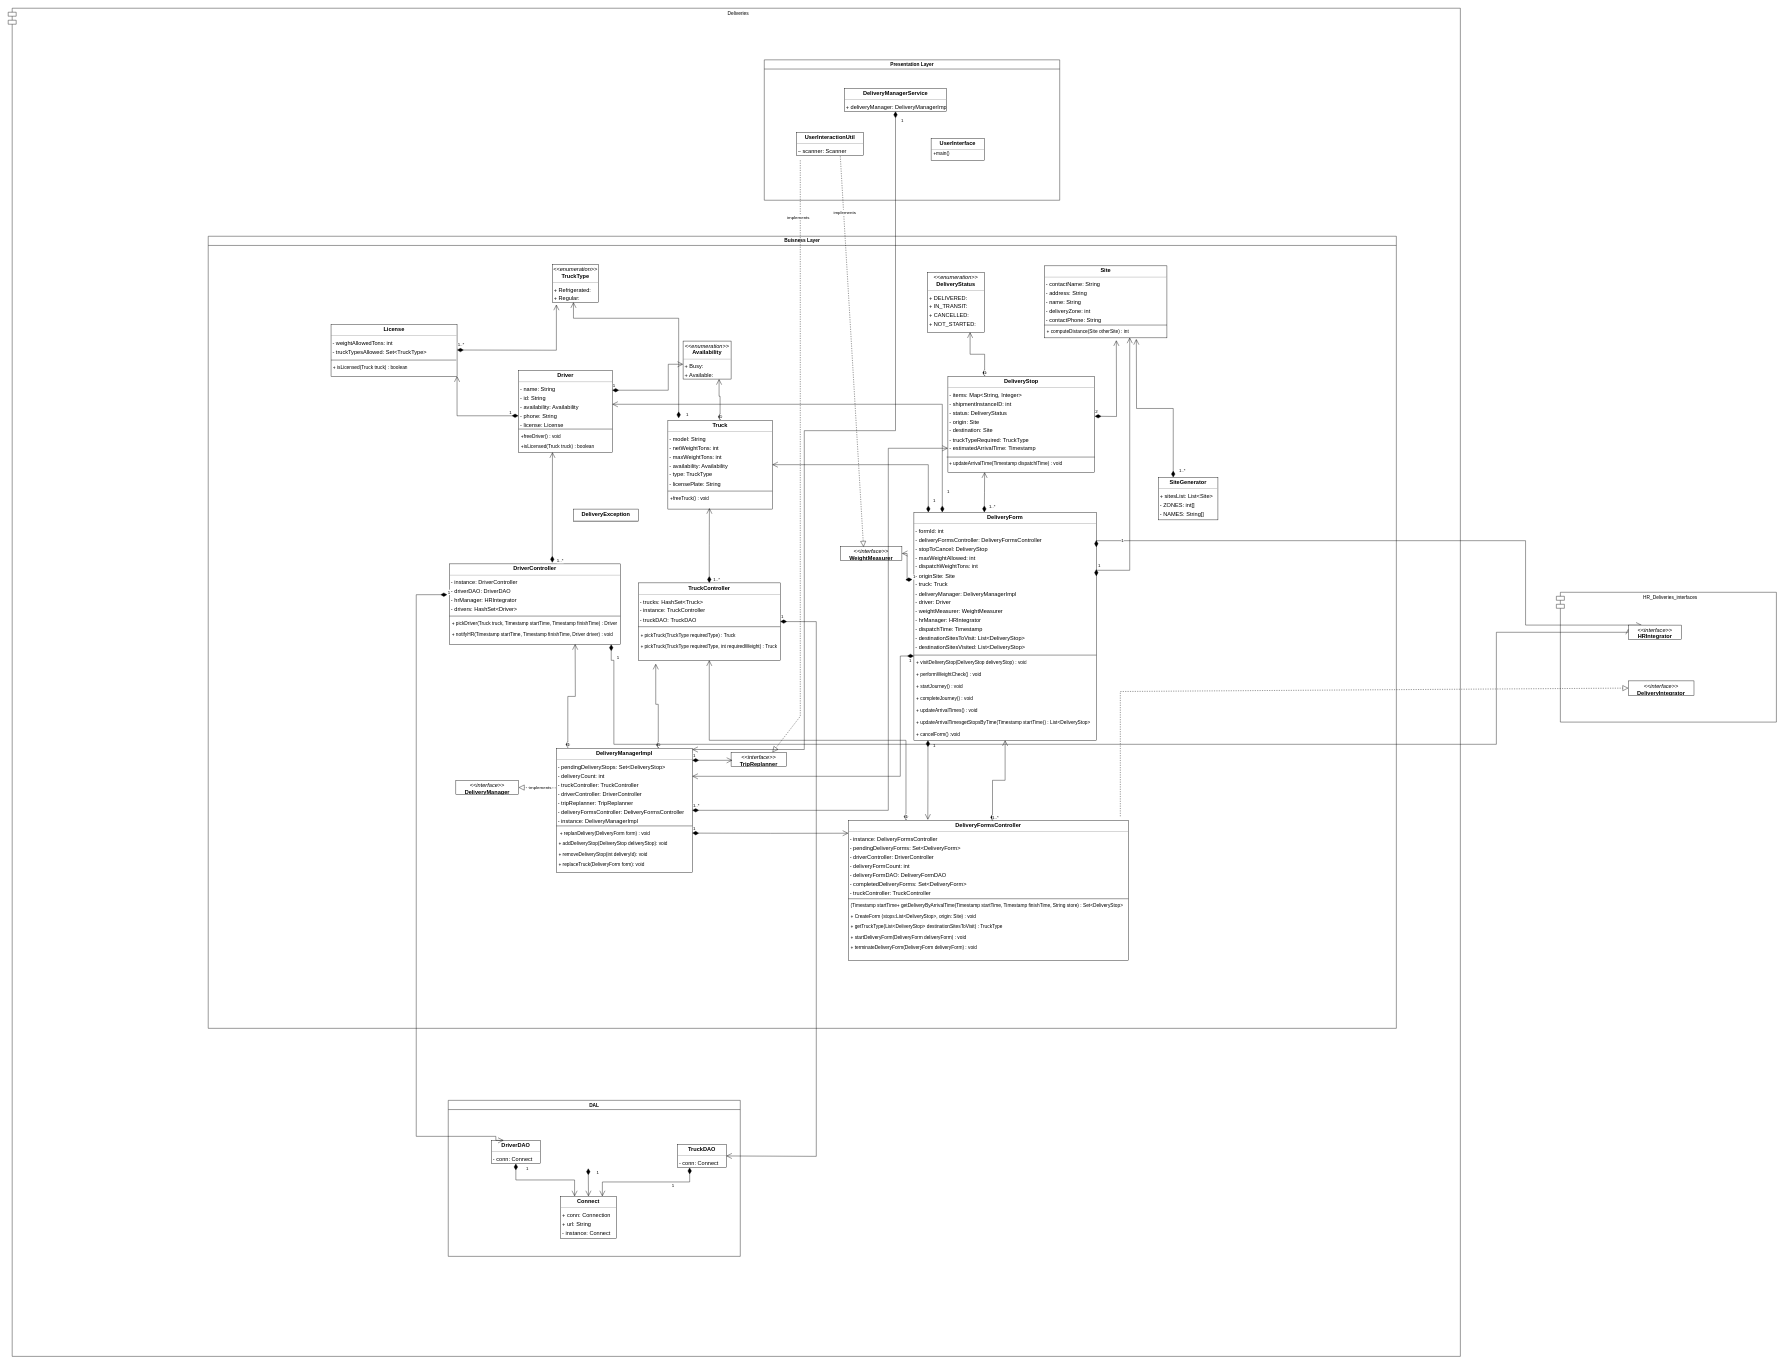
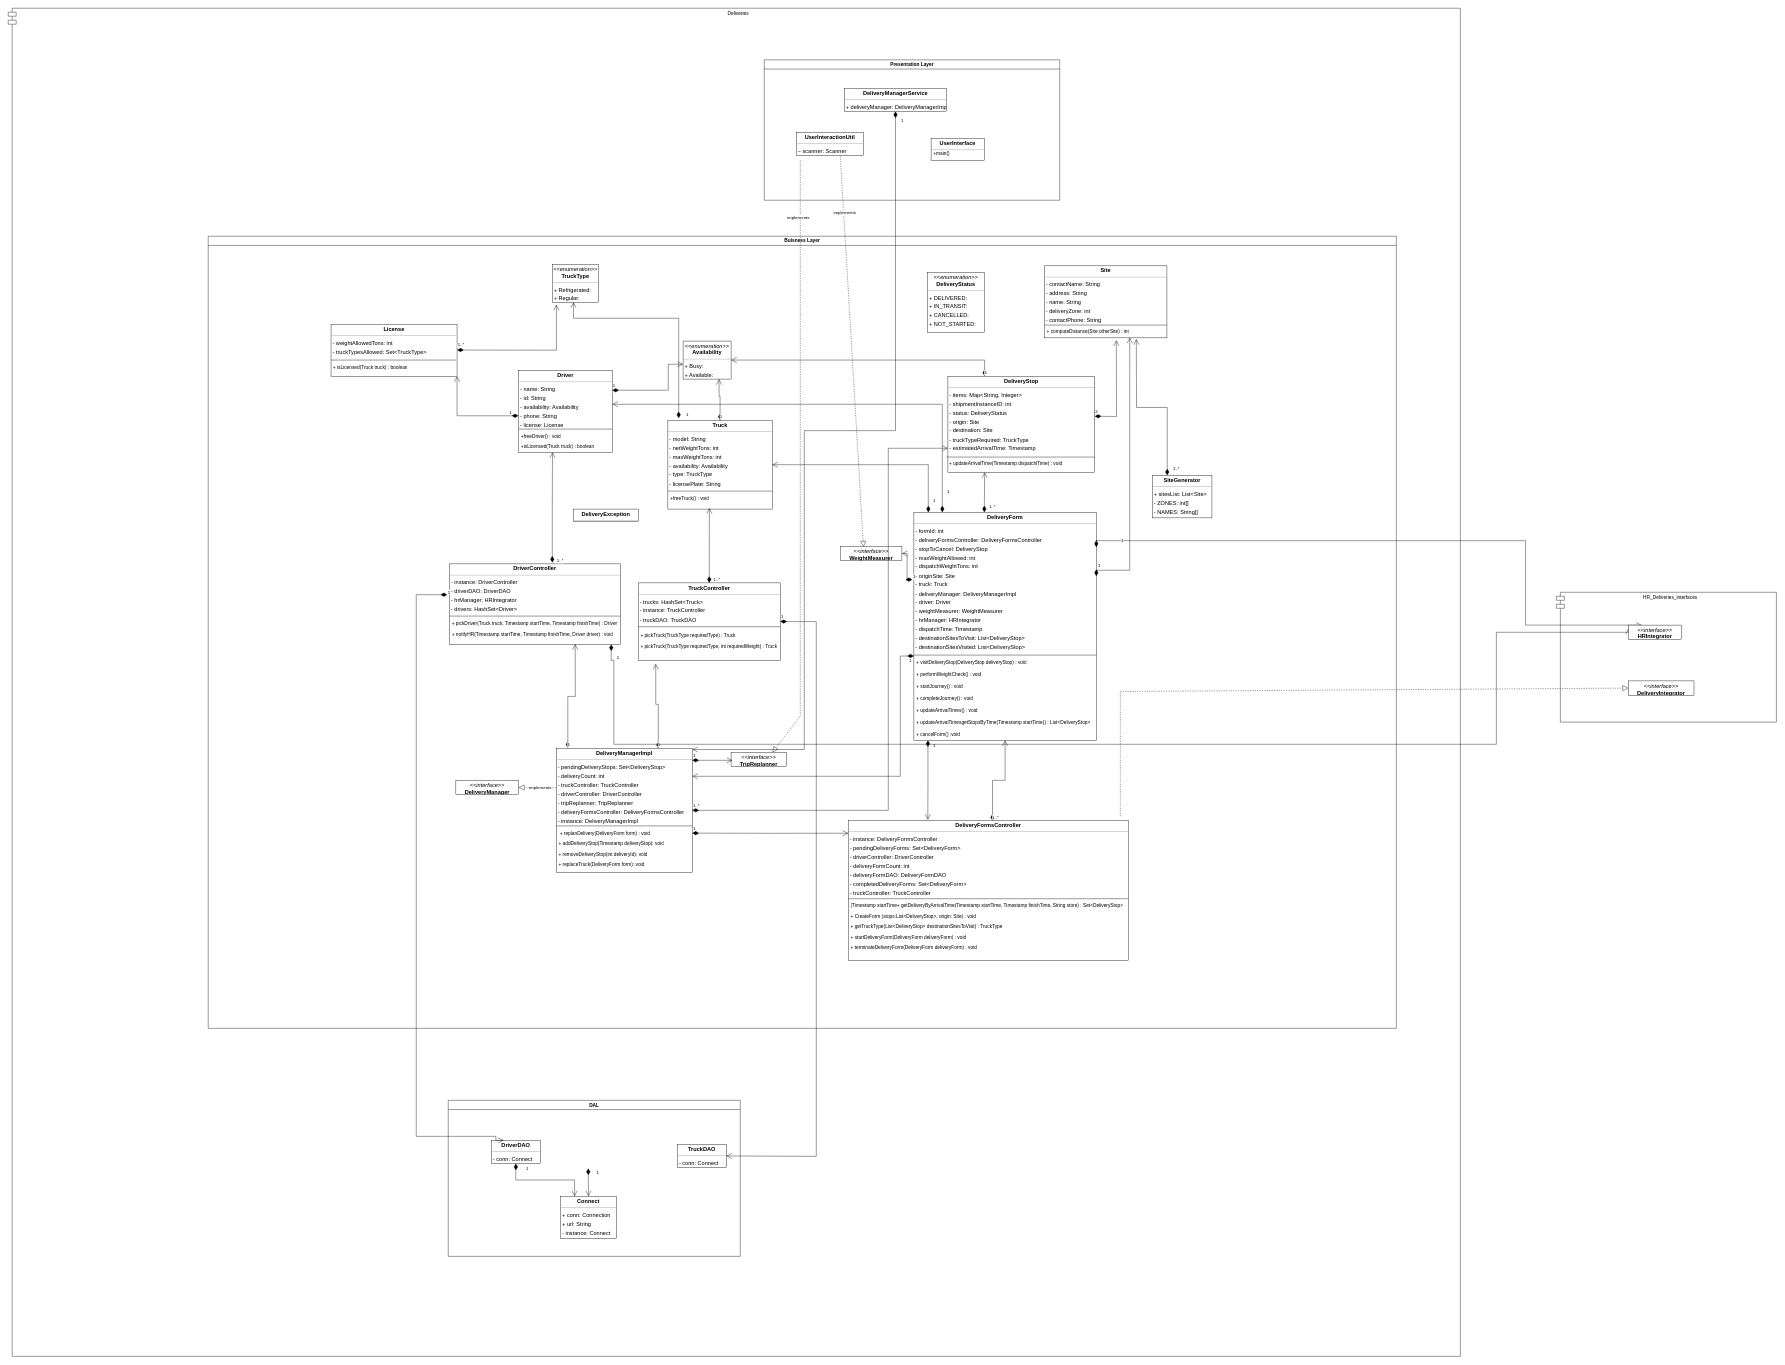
- <mxCell id="75" value="1" style="endArrow=open;html=1;endSize=12;startArrow=diamondThin;startSize=14;startFill=1;edgeStyle=orthogonalEdgeStyle;align=left;verticalAlign=bottom;rounded=0;exitX=0.25;exitY=0;exitDx=0;exitDy=0;entryX=0.75;entryY=1;entryDx=0;entryDy=0;" edge="1" parent="1" source="12" target="11"><mxGeometry x="-1" y="3" relative="1" as="geometry"><mxPoint x="2440" y="895.5" as="sourcePoint" /><mxPoint x="2600" y="895.5" as="targetPoint" /></mxGeometry></mxCell>
+ <mxCell id="75" value="1" style="endArrow=open;html=1;endSize=12;startArrow=diamondThin;startSize=14;startFill=1;edgeStyle=orthogonalEdgeStyle;align=left;verticalAlign=bottom;rounded=0;exitX=0.25;exitY=0;exitDx=0;exitDy=0;" edge="1" parent="1" source="12" target="4"><mxGeometry x="-1" y="3" relative="1" as="geometry"><mxPoint x="2440" y="895.5" as="sourcePoint" /><mxPoint x="2600" y="895.5" as="targetPoint" /></mxGeometry></mxCell>
- <mxCell id="18" value="&lt;p style=&quot;margin:0px;margin-top:4px;text-align:center;&quot;&gt;&lt;b&gt;SiteGenerator&lt;/b&gt;&lt;/p&gt;&lt;hr size=&quot;1&quot;/&gt;&lt;p style=&quot;margin:0 0 0 4px;line-height:1.6;&quot;&gt;+ sitesList: List&amp;lt;Site&amp;gt;&lt;br/&gt;- ZONES: int[]&lt;br/&gt;- NAMES: String[]&lt;/p&gt;" style="verticalAlign=top;align=left;overflow=fill;fontSize=14;fontFamily=Helvetica;html=1;rounded=0;shadow=0;comic=0;labelBackgroundColor=none;strokeWidth=1;" parent="1" vertex="1"><mxGeometry x="2895" y="1193" width="149" height="106" as="geometry" /></mxCell>
+ <mxCell id="18" value="&lt;p style=&quot;margin:0px;margin-top:4px;text-align:center;&quot;&gt;&lt;b&gt;SiteGenerator&lt;/b&gt;&lt;/p&gt;&lt;hr size=&quot;1&quot;/&gt;&lt;p style=&quot;margin:0 0 0 4px;line-height:1.6;&quot;&gt;+ sitesList: List&amp;lt;Site&amp;gt;&lt;br/&gt;- ZONES: int[]&lt;br/&gt;- NAMES: String[]&lt;/p&gt;" style="verticalAlign=top;align=left;overflow=fill;fontSize=14;fontFamily=Helvetica;html=1;rounded=0;shadow=0;comic=0;labelBackgroundColor=none;strokeWidth=1;" parent="1" vertex="1"><mxGeometry x="2880" y="1188" width="149" height="106" as="geometry" /></mxCell>
- <mxCell id="97" value="1" style="endArrow=open;html=1;endSize=12;startArrow=diamondThin;startSize=14;startFill=1;edgeStyle=orthogonalEdgeStyle;align=left;verticalAlign=bottom;rounded=0;exitX=0.206;exitY=-0.002;exitDx=0;exitDy=0;exitPerimeter=0;entryX=0.5;entryY=1;entryDx=0;entryDy=0;" edge="1" parent="1" source="7" target="21"><mxGeometry x="-1" y="3" relative="1" as="geometry"><mxPoint x="2100" y="1980" as="sourcePoint" /><mxPoint x="2260" y="1980" as="targetPoint" /></mxGeometry></mxCell>
- <mxCell id="29" value="+&amp;nbsp;addDeliveryStop(DeliveryStop deliveryStop)&lt;span style=&quot;background-color: initial;&quot;&gt;: void&lt;/span&gt;" style="text;strokeColor=none;fillColor=none;align=left;verticalAlign=middle;spacingLeft=4;spacingRight=4;overflow=hidden;points=[[0,0.5],[1,0.5]];portConstraint=eastwest;rotatable=0;whiteSpace=wrap;html=1;" parent="1" vertex="1"><mxGeometry x="1390" y="2093" width="283" height="30" as="geometry" /></mxCell>
+ <mxCell id="29" value="+&amp;nbsp;addDeliveryStop(Timestamp deliveryStop)&lt;span style=&quot;background-color: initial;&quot;&gt;: void&lt;/span&gt;" style="text;strokeColor=none;fillColor=none;align=left;verticalAlign=middle;spacingLeft=4;spacingRight=4;overflow=hidden;points=[[0,0.5],[1,0.5]];portConstraint=eastwest;rotatable=0;whiteSpace=wrap;html=1;" parent="1" vertex="1"><mxGeometry x="1390" y="2093" width="283" height="30" as="geometry" /></mxCell>
- <mxCell id="100" value="1" style="endArrow=open;html=1;endSize=12;startArrow=diamondThin;startSize=14;startFill=1;edgeStyle=orthogonalEdgeStyle;align=left;verticalAlign=bottom;rounded=0;entryX=0.75;entryY=0;entryDx=0;entryDy=0;exitX=0.25;exitY=1;exitDx=0;exitDy=0;" edge="1" parent="1" source="22" target="67"><mxGeometry x="-0.429" y="19" relative="1" as="geometry"><mxPoint x="1481" y="2930" as="sourcePoint" /><mxPoint x="1481" y="3000" as="targetPoint" /><mxPoint as="offset" /></mxGeometry></mxCell>
